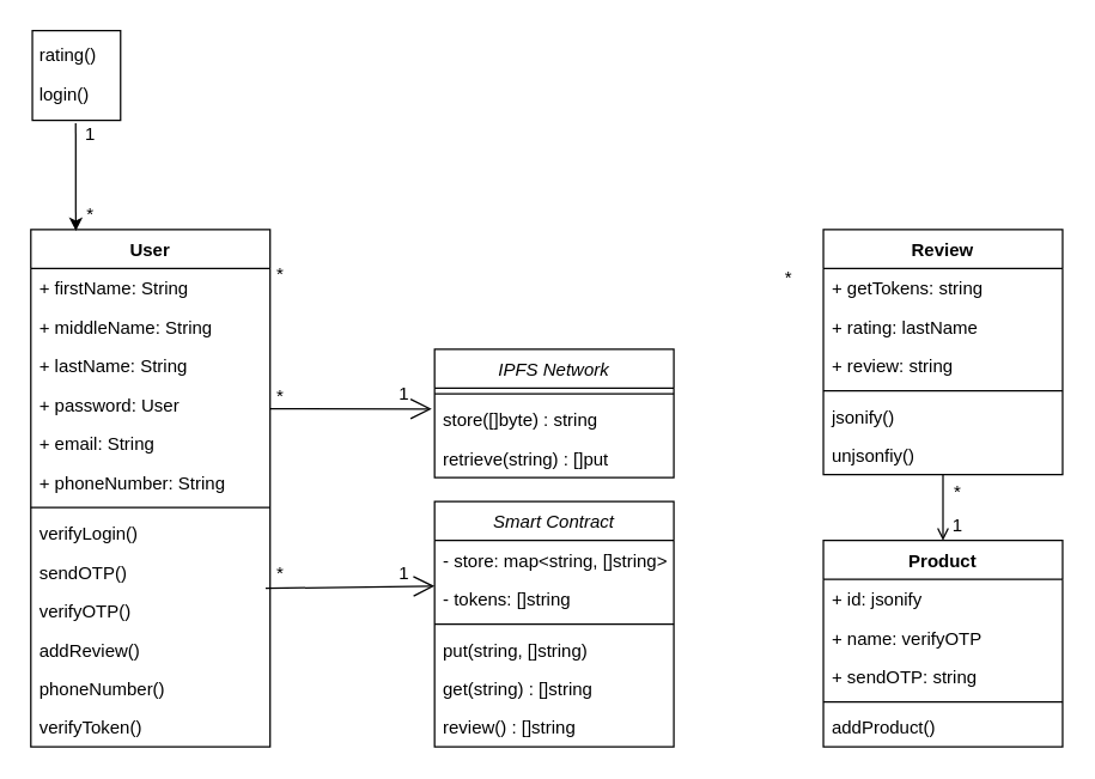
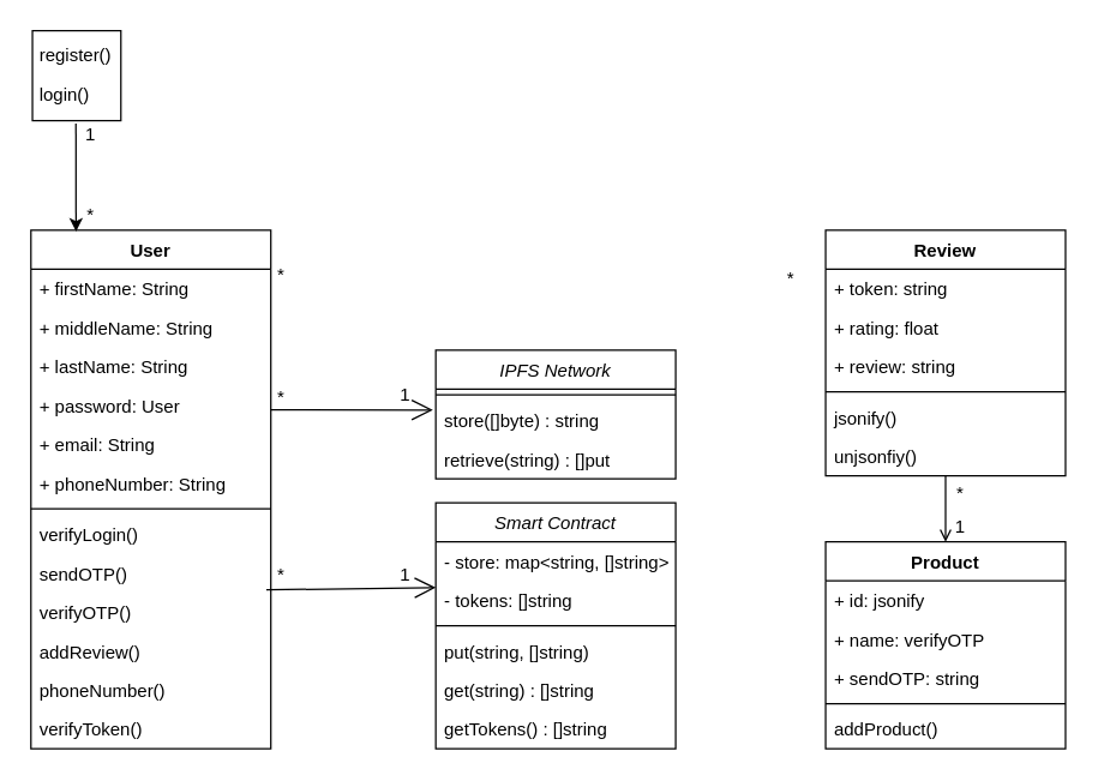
- <mxCell id="30" value="rating()" style="text;strokeColor=none;fillColor=none;align=left;verticalAlign=top;spacingLeft=4;spacingRight=4;overflow=hidden;rotatable=0;points=[[0,0.5],[1,0.5]];portConstraint=eastwest;" vertex="1" parent="1"><mxGeometry x="20" y="23" width="160" height="26" as="geometry" /></mxCell>
+ <mxCell id="30" value="register()" style="text;strokeColor=none;fillColor=none;align=left;verticalAlign=top;spacingLeft=4;spacingRight=4;overflow=hidden;rotatable=0;points=[[0,0.5],[1,0.5]];portConstraint=eastwest;" vertex="1" parent="1"><mxGeometry x="20" y="23" width="160" height="26" as="geometry" /></mxCell>
- <mxCell id="24" value="+ getTokens: string" style="text;strokeColor=none;fillColor=none;align=left;verticalAlign=top;spacingLeft=4;spacingRight=4;overflow=hidden;rotatable=0;points=[[0,0.5],[1,0.5]];portConstraint=eastwest;" vertex="1" parent="23"><mxGeometry y="26" width="160" height="26" as="geometry" /></mxCell>
+ <mxCell id="24" value="+ token: string" style="text;strokeColor=none;fillColor=none;align=left;verticalAlign=top;spacingLeft=4;spacingRight=4;overflow=hidden;rotatable=0;points=[[0,0.5],[1,0.5]];portConstraint=eastwest;" vertex="1" parent="23"><mxGeometry y="26" width="160" height="26" as="geometry" /></mxCell>
- <mxCell id="25" value="+ rating: lastName" style="text;strokeColor=none;fillColor=none;align=left;verticalAlign=top;spacingLeft=4;spacingRight=4;overflow=hidden;rotatable=0;points=[[0,0.5],[1,0.5]];portConstraint=eastwest;" vertex="1" parent="23"><mxGeometry y="52" width="160" height="26" as="geometry" /></mxCell>
+ <mxCell id="25" value="+ rating: float" style="text;strokeColor=none;fillColor=none;align=left;verticalAlign=top;spacingLeft=4;spacingRight=4;overflow=hidden;rotatable=0;points=[[0,0.5],[1,0.5]];portConstraint=eastwest;" vertex="1" parent="23"><mxGeometry y="52" width="160" height="26" as="geometry" /></mxCell>
- <mxCell id="44" value="review() : []string" style="text;align=left;verticalAlign=top;spacingLeft=4;spacingRight=4;overflow=hidden;rotatable=0;points=[[0,0.5],[1,0.5]];portConstraint=eastwest;" vertex="1" parent="38"><mxGeometry y="138" width="160" height="26" as="geometry" /></mxCell>
+ <mxCell id="44" value="getTokens() : []string" style="text;align=left;verticalAlign=top;spacingLeft=4;spacingRight=4;overflow=hidden;rotatable=0;points=[[0,0.5],[1,0.5]];portConstraint=eastwest;" vertex="1" parent="38"><mxGeometry y="138" width="160" height="26" as="geometry" /></mxCell>
